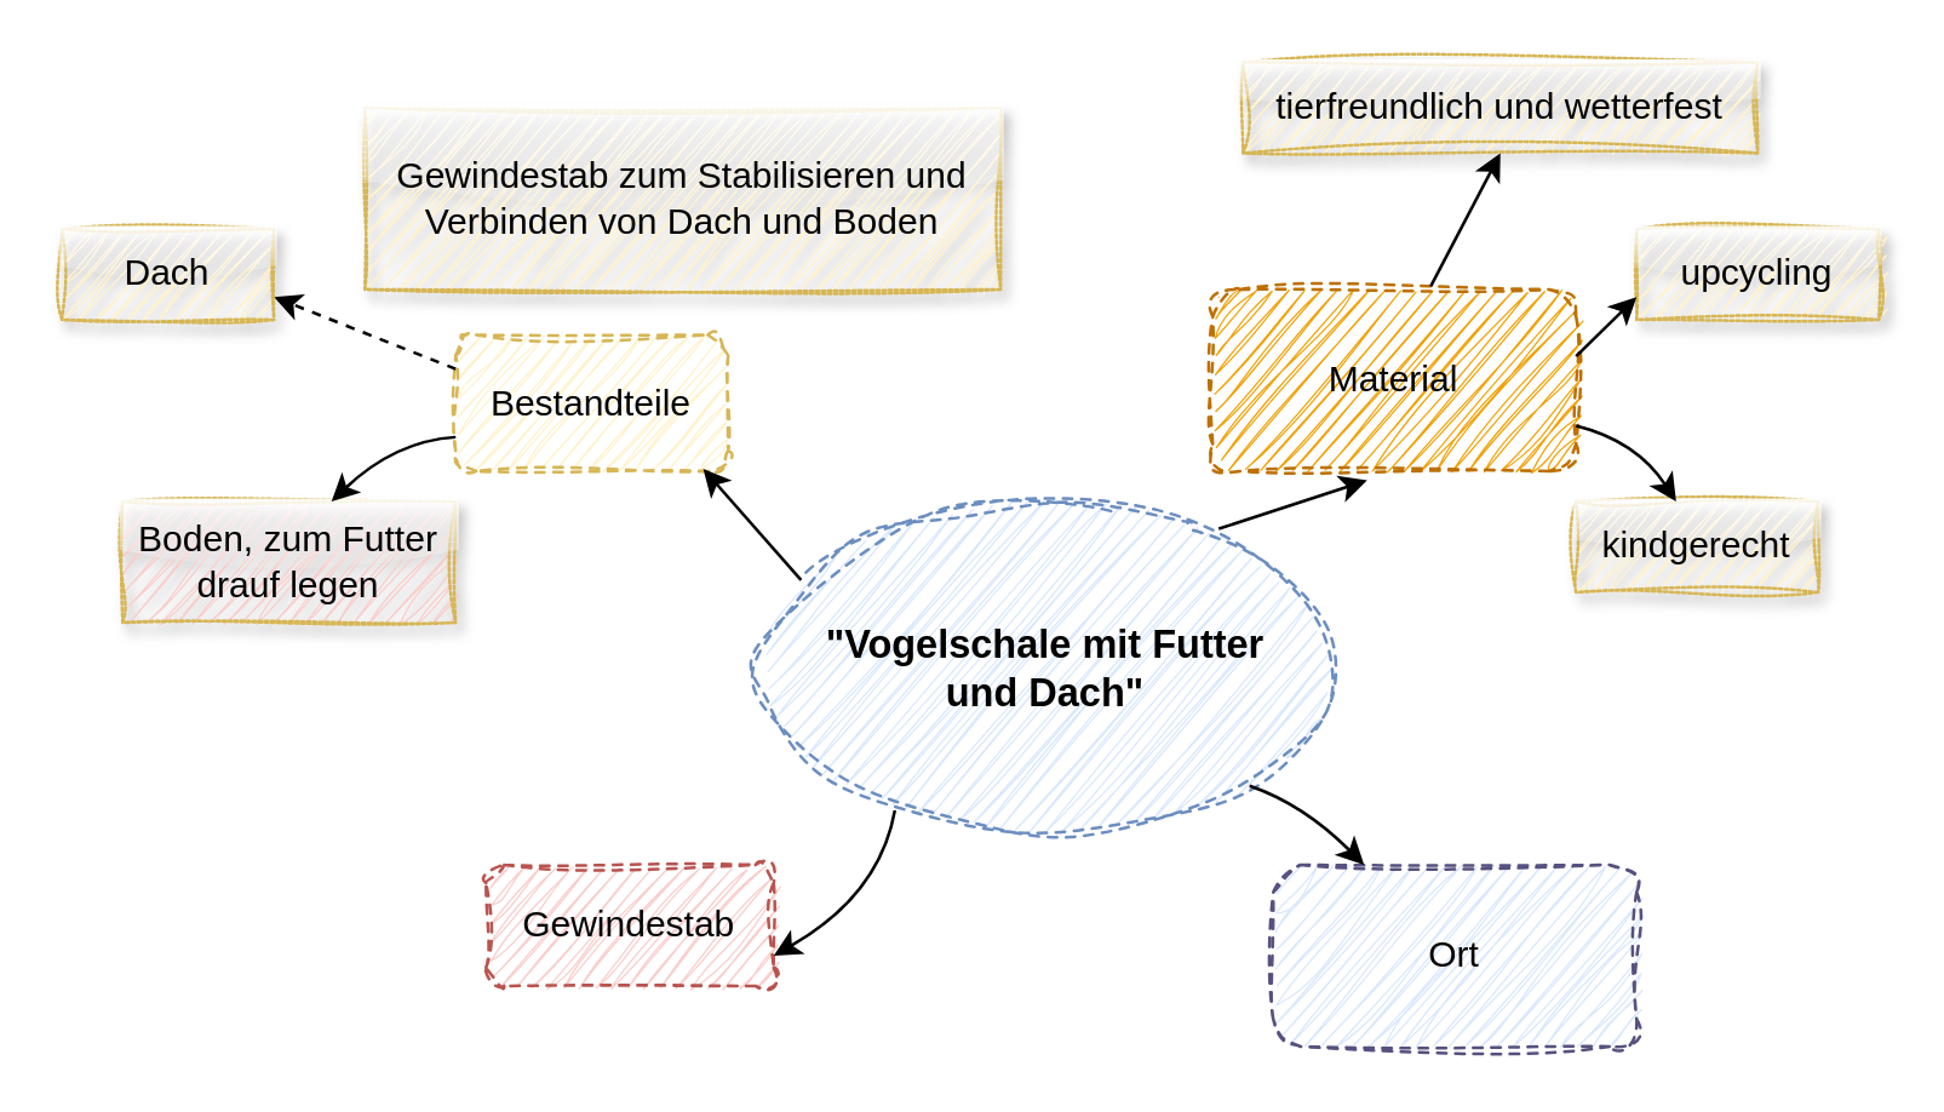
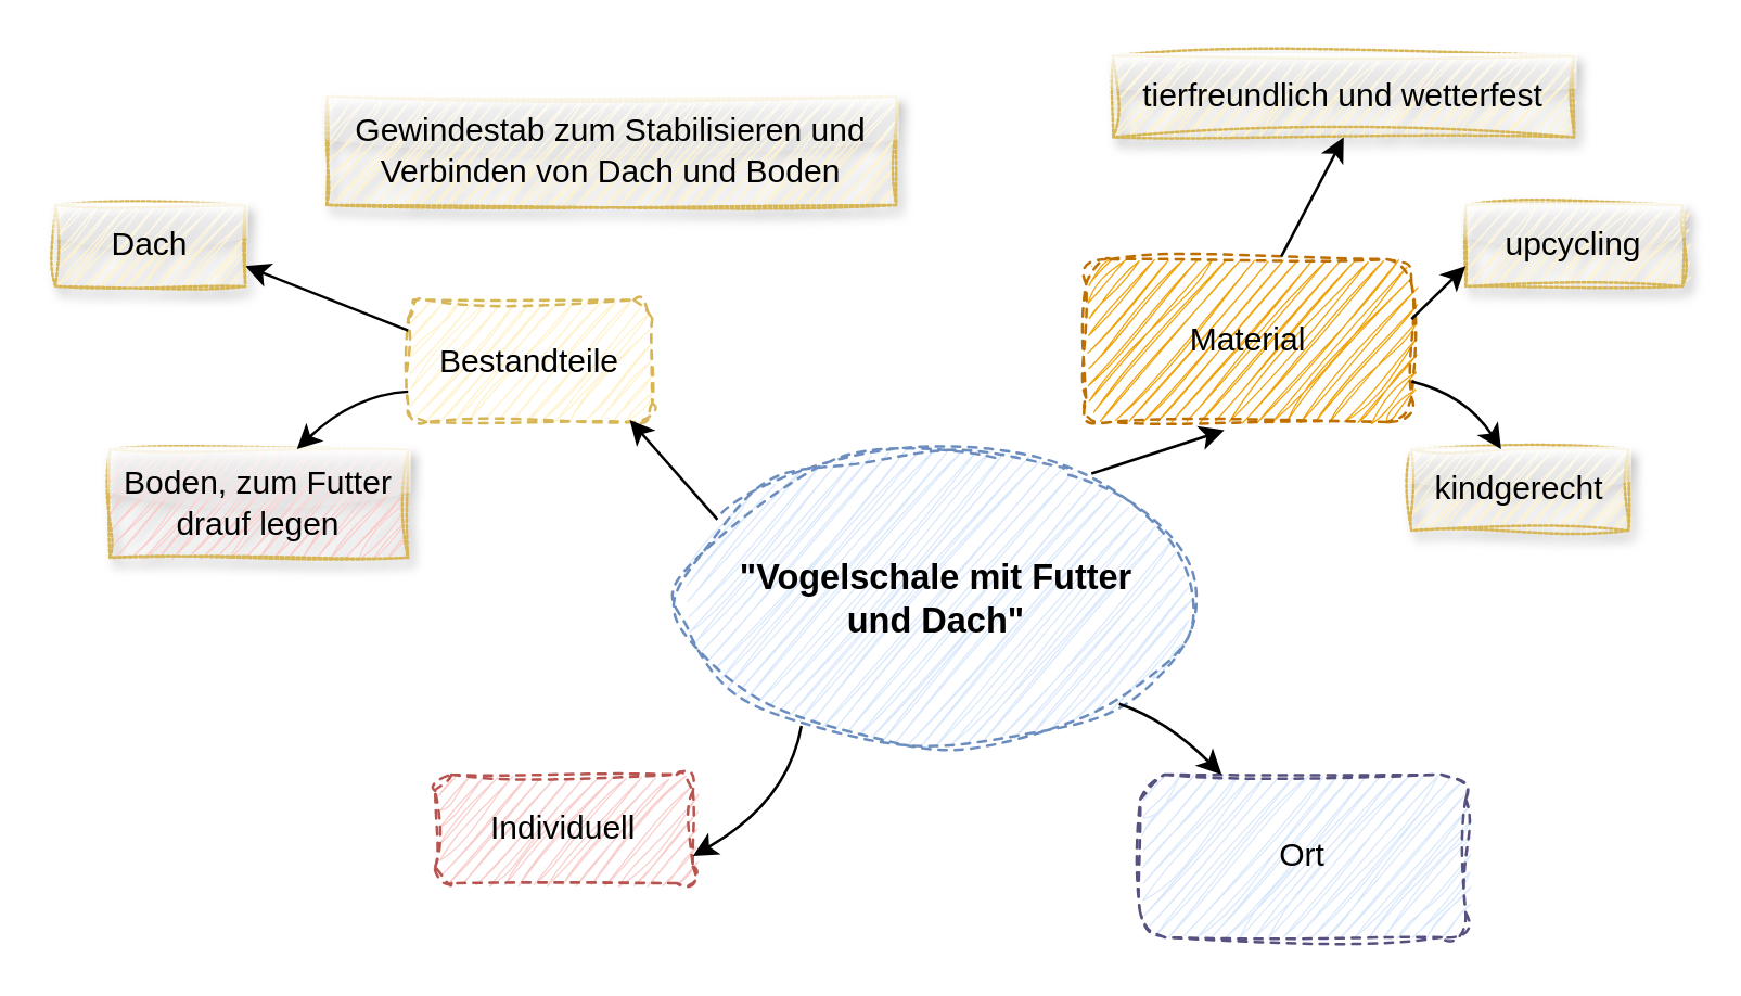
- <mxCell id="8" value="Gewindestab zum Stabilisieren und Verbinden von Dach und Boden" style="rounded=0;whiteSpace=wrap;html=1;fillColor=#fff2cc;strokeColor=#d6b656;dashed=1;strokeWidth=1;sketch=1;curveFitting=1;jiggle=2;shadow=1;glass=1;dashPattern=1 1;" vertex="1" parent="1"><mxGeometry x="120" y="35" width="210" height="60" as="geometry" /></mxCell>
+ <mxCell id="8" value="Gewindestab zum Stabilisieren und Verbinden von Dach und Boden" style="rounded=0;whiteSpace=wrap;html=1;fillColor=#fff2cc;strokeColor=#d6b656;dashed=1;strokeWidth=1;sketch=1;curveFitting=1;jiggle=2;shadow=1;glass=1;dashPattern=1 1;" vertex="1" parent="1"><mxGeometry x="120" y="35" width="210" height="40" as="geometry" /></mxCell>
- <mxCell id="6" value="" style="curved=1;endArrow=classic;html=1;rounded=0;entryX=1;entryY=0.75;entryDx=0;entryDy=0;exitX=0;exitY=0.25;exitDx=0;exitDy=0;dashed=1;" edge="1" parent="1" source="3" target="10"><mxGeometry width="50" height="50" relative="1" as="geometry"><mxPoint x="129" y="95" as="sourcePoint" /><mxPoint x="90" y="105" as="targetPoint" /></mxGeometry></mxCell>
+ <mxCell id="6" value="" style="curved=1;endArrow=classic;html=1;rounded=0;entryX=1;entryY=0.75;entryDx=0;entryDy=0;exitX=0;exitY=0.25;exitDx=0;exitDy=0;" edge="1" parent="1" source="3" target="10"><mxGeometry width="50" height="50" relative="1" as="geometry"><mxPoint x="129" y="95" as="sourcePoint" /><mxPoint x="90" y="105" as="targetPoint" /></mxGeometry></mxCell>
- <mxCell id="11" value="Gewindestab" style="rounded=1;whiteSpace=wrap;html=1;fillColor=#f8cecc;strokeColor=#b85450;dashed=1;strokeWidth=1;sketch=1;curveFitting=1;jiggle=2;shadow=0;" vertex="1" parent="1"><mxGeometry x="160" y="285" width="95" height="40" as="geometry" /></mxCell>
+ <mxCell id="11" value="Individuell" style="rounded=1;whiteSpace=wrap;html=1;fillColor=#f8cecc;strokeColor=#b85450;dashed=1;strokeWidth=1;sketch=1;curveFitting=1;jiggle=2;shadow=0;" vertex="1" parent="1"><mxGeometry x="160" y="285" width="95" height="40" as="geometry" /></mxCell>
